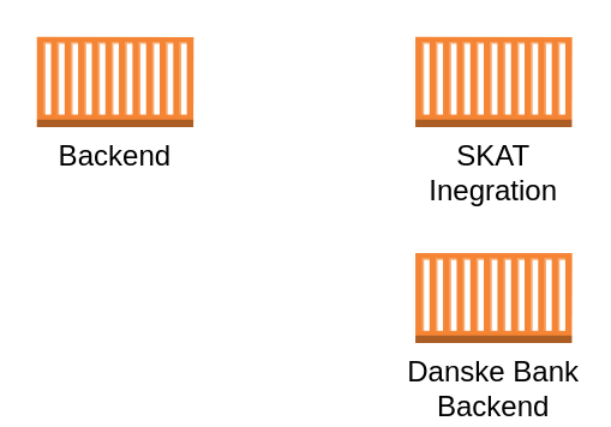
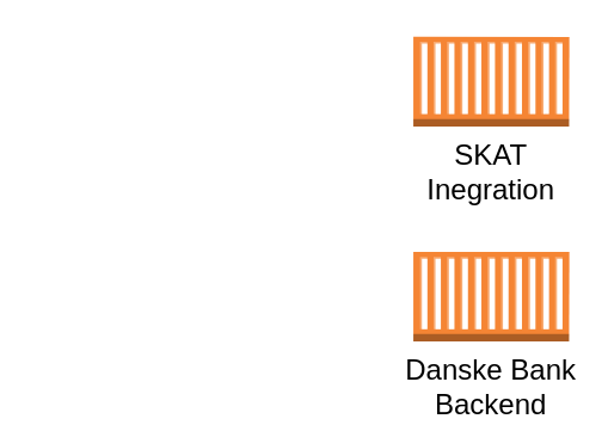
- <mxCell id="2" value="&lt;font size=&quot;3&quot;&gt;Backend&lt;br&gt;&lt;/font&gt;" style="outlineConnect=0;dashed=0;verticalLabelPosition=bottom;verticalAlign=top;align=center;html=1;shape=mxgraph.aws3.ec2_compute_container;fillColor=#F58534;gradientColor=none;" vertex="1" parent="1"><mxGeometry x="20" y="20" width="86.96" height="50" as="geometry" /></mxCell>
